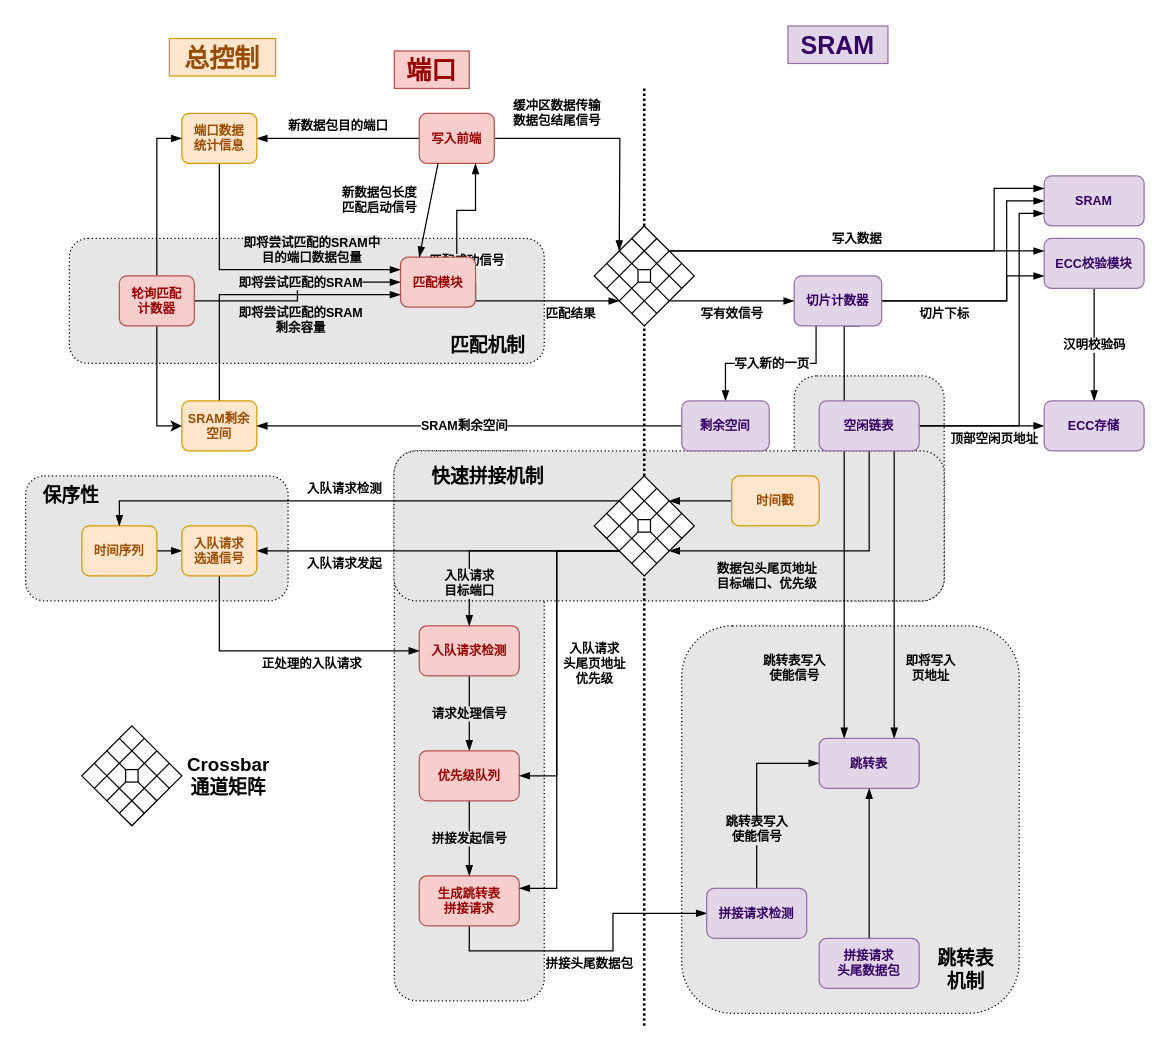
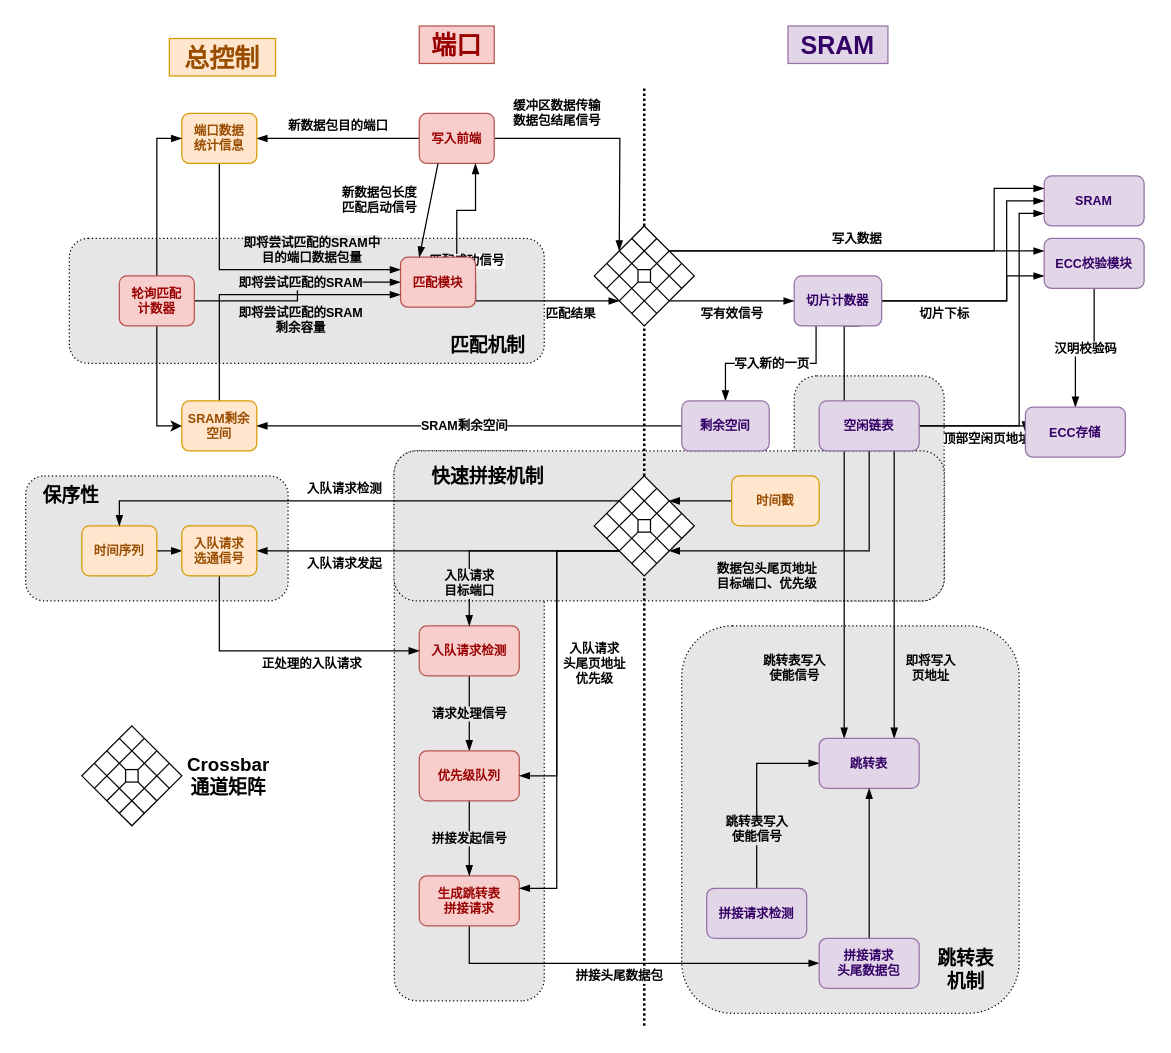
- <mxCell id="33" value="端口" style="text;html=1;align=center;verticalAlign=middle;whiteSpace=wrap;rounded=0;fontSize=20;fontStyle=1;fillColor=#f8cecc;strokeColor=#b85450;fontColor=#990000;" parent="2" vertex="1"><mxGeometry x="295" y="20" width="60" height="30" as="geometry" /></mxCell>
+ <mxCell id="33" value="端口" style="text;html=1;align=center;verticalAlign=middle;whiteSpace=wrap;rounded=0;fontSize=20;fontStyle=1;fillColor=#f8cecc;strokeColor=#b85450;fontColor=#990000;" parent="2" vertex="1"><mxGeometry x="315" width="60" height="30" as="geometry" /></mxCell>
- <mxCell id="48" value="ECC存储" style="rounded=1;whiteSpace=wrap;html=1;fontSize=10;fontStyle=1;fillColor=#e1d5e7;strokeColor=#9673a6;fontColor=#330066;" parent="2" vertex="1"><mxGeometry x="815" y="300" width="80" height="40" as="geometry" /></mxCell>
+ <mxCell id="48" value="ECC存储" style="rounded=1;whiteSpace=wrap;html=1;fontSize=10;fontStyle=1;fillColor=#e1d5e7;strokeColor=#9673a6;fontColor=#330066;" parent="2" vertex="1"><mxGeometry x="800" y="305" width="80" height="40" as="geometry" /></mxCell>
- <mxCell id="29" value="拼接头尾数据包" style="edgeStyle=orthogonalEdgeStyle;rounded=0;orthogonalLoop=1;jettySize=auto;html=1;exitX=0.5;exitY=1;exitDx=0;exitDy=0;fontSize=10;fontStyle=1;endArrow=blockThin;endFill=1;" parent="2" source="30" target="32" edge="1"><mxGeometry x="-0.032" y="-10" relative="1" as="geometry"><mxPoint as="offset" /></mxGeometry></mxCell>
+ <mxCell id="29" value="拼接头尾数据包" style="edgeStyle=orthogonalEdgeStyle;rounded=0;orthogonalLoop=1;jettySize=auto;html=1;exitX=0.5;exitY=1;exitDx=0;exitDy=0;entryX=0;entryY=0.5;entryDx=0;entryDy=0;fontSize=10;fontStyle=1;endArrow=blockThin;endFill=1;" parent="2" source="30" target="66" edge="1"><mxGeometry x="-0.032" y="-10" relative="1" as="geometry"><mxPoint as="offset" /></mxGeometry></mxCell>
